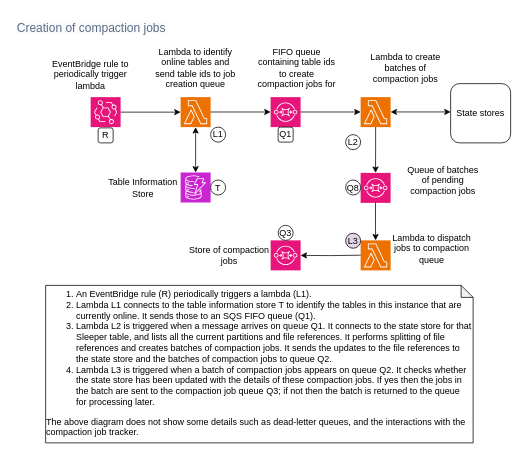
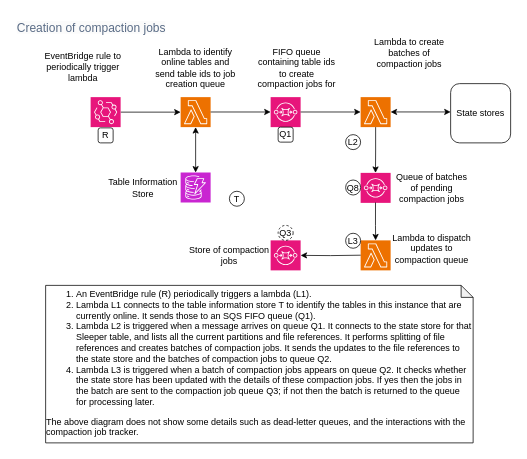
- <mxCell id="15" value="Lambda to create batches of compaction jobs" style="text;html=1;strokeColor=none;fillColor=none;align=center;verticalAlign=middle;whiteSpace=wrap;rounded=0;" parent="1" vertex="1"><mxGeometry x="485" y="60" width="110" height="59" as="geometry" /></mxCell>
+ <mxCell id="15" value="Lambda to create batches of compaction jobs" style="text;html=1;strokeColor=none;fillColor=none;align=center;verticalAlign=middle;whiteSpace=wrap;rounded=0;" parent="1" vertex="1"><mxGeometry x="490" y="40" width="110" height="59" as="geometry" /></mxCell>
- <mxCell id="6" value="EventBridge rule to periodically trigger lambda" style="text;html=1;strokeColor=none;fillColor=none;align=center;verticalAlign=middle;whiteSpace=wrap;rounded=0;" parent="1" vertex="1"><mxGeometry x="60" y="79" width="120" height="40" as="geometry" /></mxCell>
+ <mxCell id="6" value="EventBridge rule to periodically trigger lambda" style="text;html=1;strokeColor=none;fillColor=none;align=center;verticalAlign=middle;whiteSpace=wrap;rounded=0;" parent="1" vertex="1"><mxGeometry x="50" y="69" width="120" height="40" as="geometry" /></mxCell>
- <mxCell id="29" value="L1" style="ellipse;whiteSpace=wrap;html=1;" parent="1" vertex="1"><mxGeometry x="280" y="169" width="20" height="20" as="geometry" /></mxCell>
- <mxCell id="18" value="Queue of batches of pending compaction jobs" style="text;html=1;strokeColor=none;fillColor=none;align=center;verticalAlign=middle;whiteSpace=wrap;rounded=0;" parent="1" vertex="1"><mxGeometry x="535" y="210" width="110" height="59" as="geometry" /></mxCell>
+ <mxCell id="18" value="Queue of batches of pending compaction jobs" style="text;html=1;strokeColor=none;fillColor=none;align=center;verticalAlign=middle;whiteSpace=wrap;rounded=0;" parent="1" vertex="1"><mxGeometry x="520" y="220" width="110" height="59" as="geometry" /></mxCell>
- <mxCell id="36" value="T" style="ellipse;whiteSpace=wrap;html=1;" parent="1" vertex="1"><mxGeometry x="280" y="239.5" width="20" height="20" as="geometry" /></mxCell>
+ <mxCell id="36" value="T" style="ellipse;whiteSpace=wrap;html=1;" parent="1" vertex="1"><mxGeometry x="305" y="254.5" width="20" height="20" as="geometry" /></mxCell>
- <mxCell id="35" value="Q3" style="ellipse;whiteSpace=wrap;html=1;" parent="1" vertex="1"><mxGeometry x="370" y="300" width="20" height="20" as="geometry" /></mxCell>
+ <mxCell id="35" value="Q3" style="ellipse;whiteSpace=wrap;html=1;dashed=1;" parent="1" vertex="1"><mxGeometry x="370" y="300" width="20" height="20" as="geometry" /></mxCell>
- <mxCell id="33" value="L3" style="ellipse;whiteSpace=wrap;html=1;fillColor=#e1d5e7;" parent="1" vertex="1"><mxGeometry x="460" y="310.5" width="20" height="20" as="geometry" /></mxCell>
+ <mxCell id="33" value="L3" style="ellipse;whiteSpace=wrap;html=1;" parent="1" vertex="1"><mxGeometry x="460" y="310.5" width="20" height="20" as="geometry" /></mxCell>
- <mxCell id="22" value="Lambda to dispatch jobs to compaction queue" style="text;html=1;strokeColor=none;fillColor=none;align=center;verticalAlign=middle;whiteSpace=wrap;rounded=0;" parent="1" vertex="1"><mxGeometry x="520" y="301" width="110" height="59" as="geometry" /></mxCell>
+ <mxCell id="22" value="Lambda to dispatch updates to compaction queue" style="text;html=1;strokeColor=none;fillColor=none;align=center;verticalAlign=middle;whiteSpace=wrap;rounded=0;" parent="1" vertex="1"><mxGeometry x="520" y="301" width="110" height="59" as="geometry" /></mxCell>
